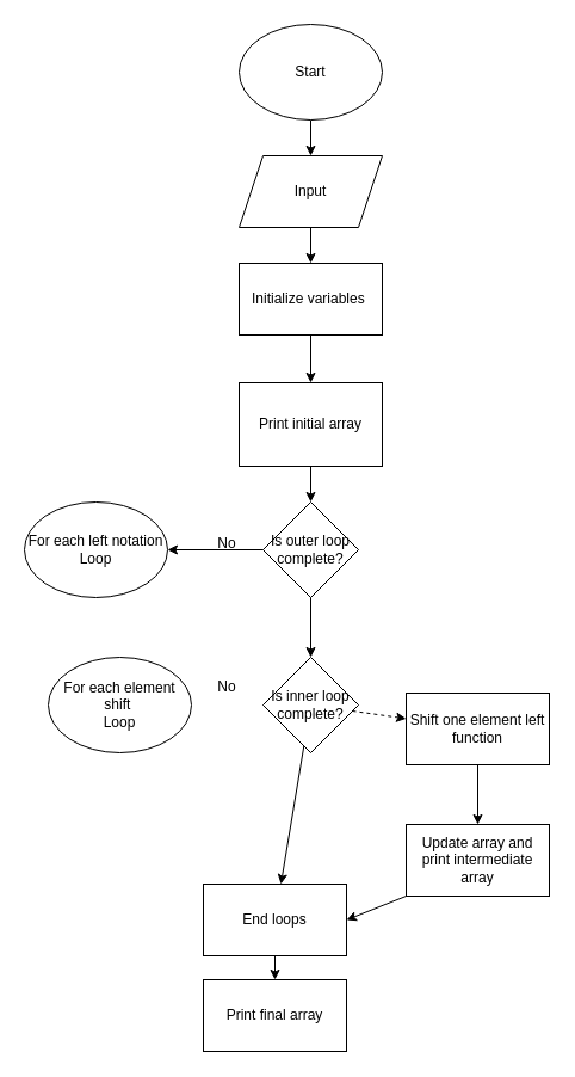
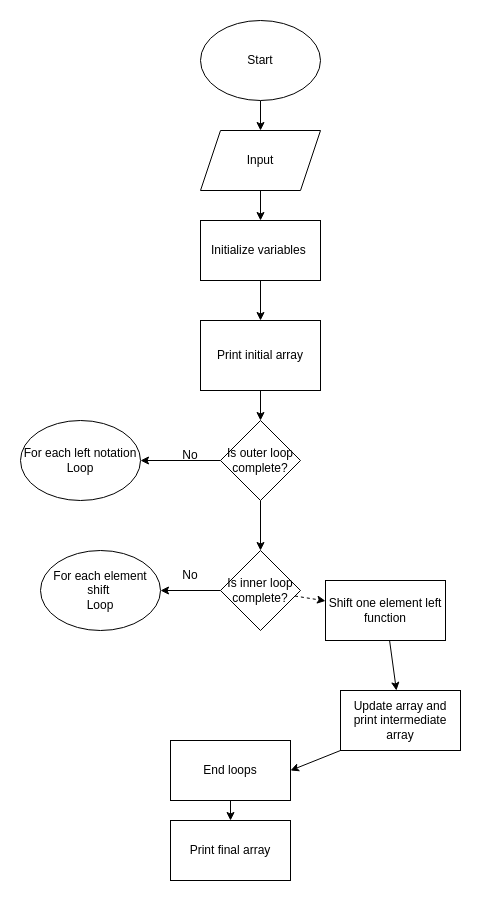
- <mxCell id="21" value="Shift one element left function" style="rounded=0;whiteSpace=wrap;html=1;" vertex="1" parent="1"><mxGeometry x="340" y="580" width="120" height="60" as="geometry" /></mxCell>
+ <mxCell id="21" value="Shift one element left function" style="rounded=0;whiteSpace=wrap;html=1;" vertex="1" parent="1"><mxGeometry x="325" y="580" width="120" height="60" as="geometry" /></mxCell>
- <mxCell id="15" style="edgeStyle=none;html=1;" edge="1" parent="1" source="17" target="25"><mxGeometry relative="1" as="geometry"><mxPoint x="170" y="590" as="targetPoint" /></mxGeometry></mxCell>
+ <mxCell id="15" style="edgeStyle=none;html=1;" edge="1" parent="1" source="17" target="18"><mxGeometry relative="1" as="geometry"><mxPoint x="170" y="590" as="targetPoint" /></mxGeometry></mxCell>
